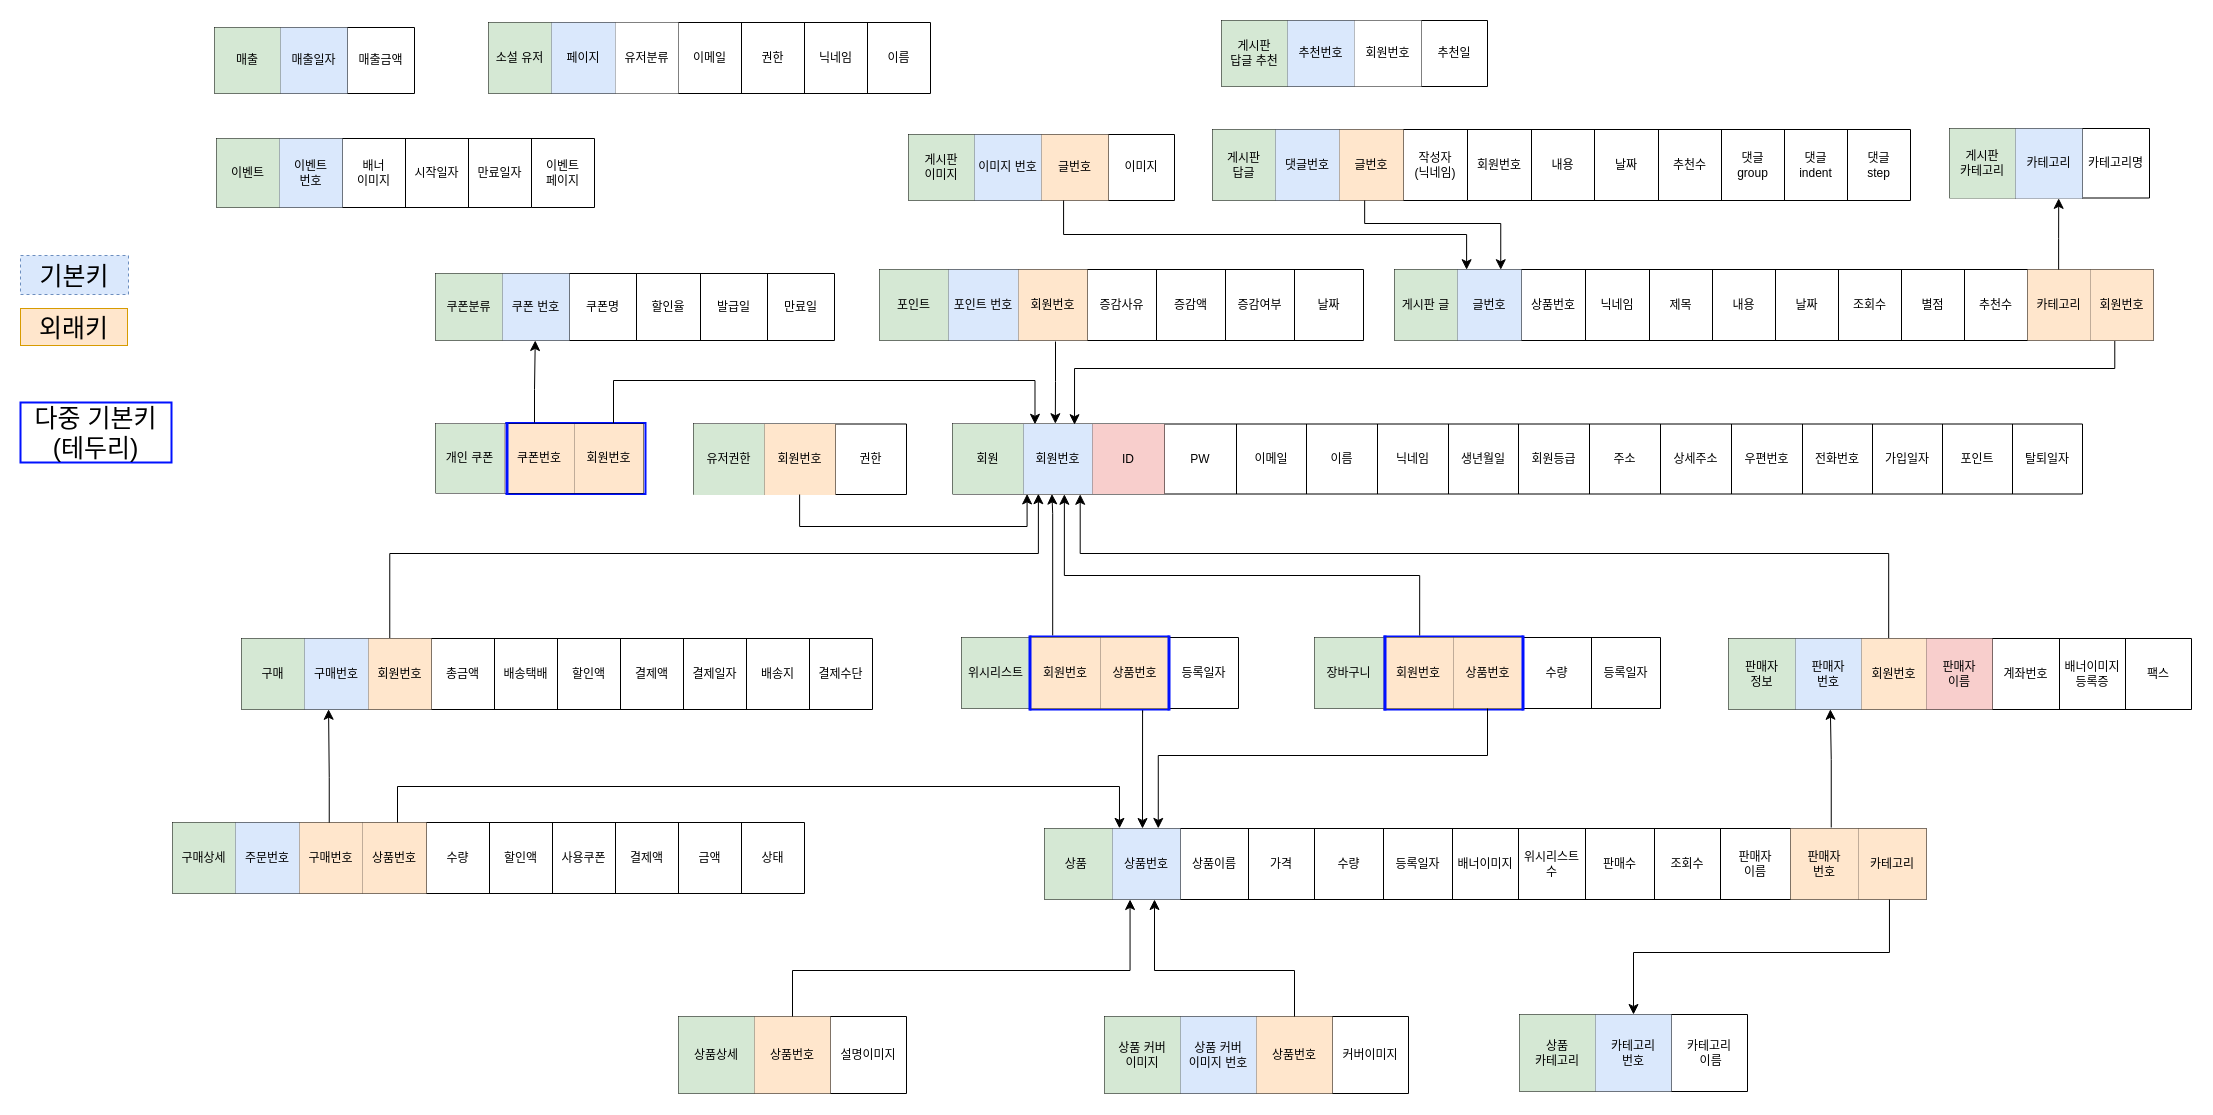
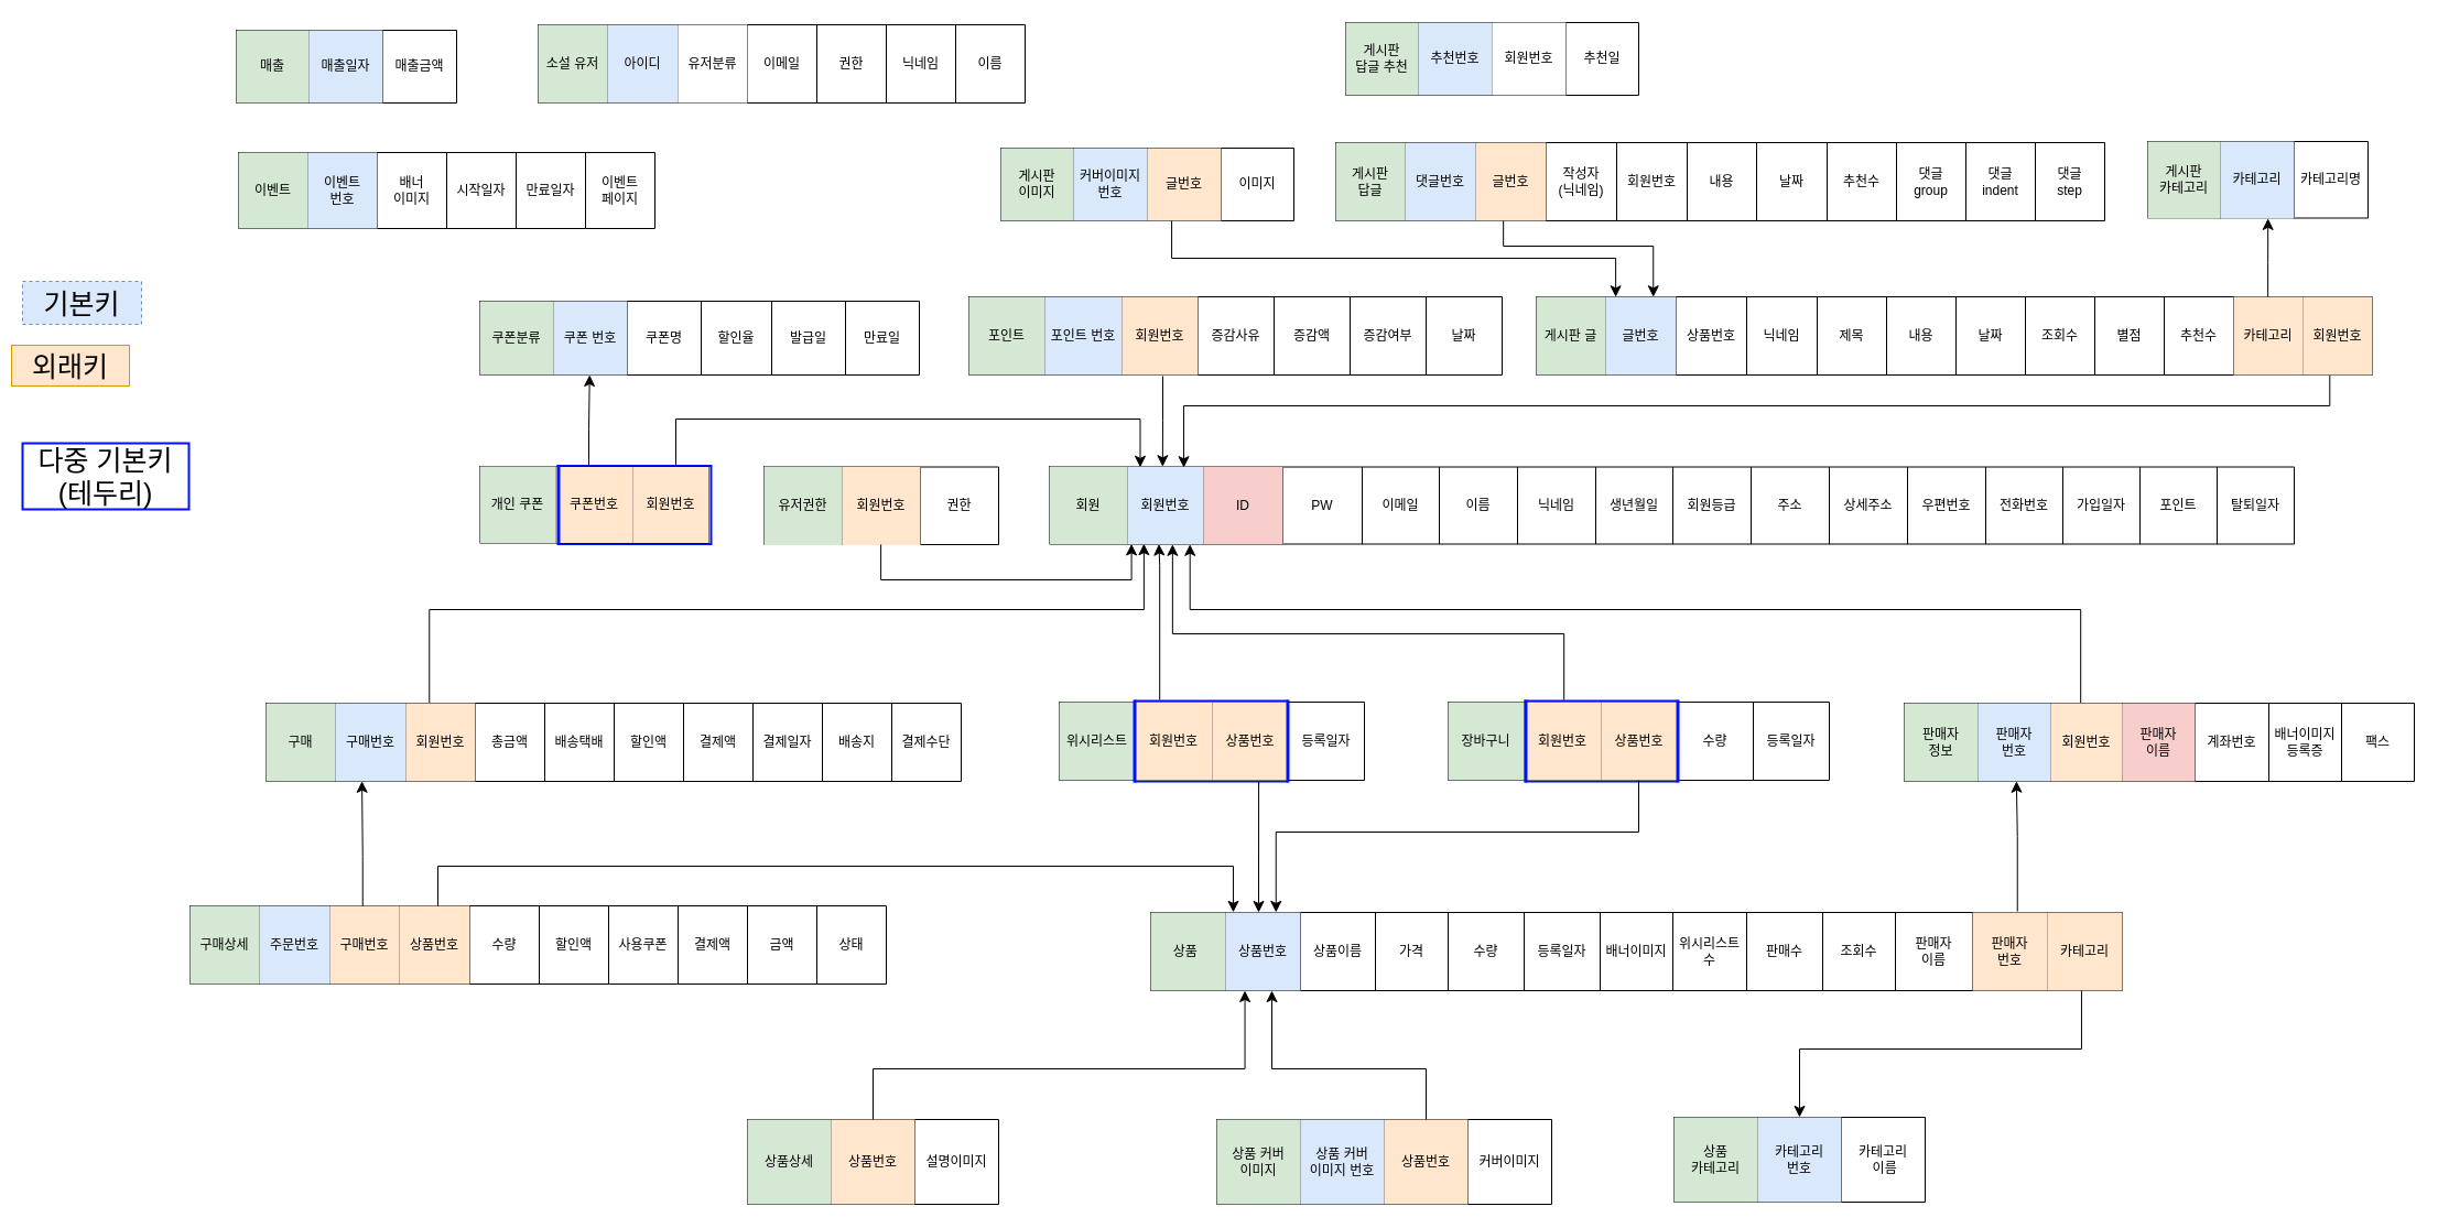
- <mxCell id="218" value="페이지" style="shape=partialRectangle;html=1;whiteSpace=wrap;connectable=0;strokeColor=#6c8ebf;overflow=hidden;fillColor=#dae8fc;top=0;left=0;bottom=0;right=0;pointerEvents=1;" vertex="1" parent="216"><mxGeometry x="63" width="64" height="71" as="geometry"><mxRectangle width="64" height="71" as="alternateBounds" /></mxGeometry></mxCell>
+ <mxCell id="218" value="아이디" style="shape=partialRectangle;html=1;whiteSpace=wrap;connectable=0;strokeColor=#6c8ebf;overflow=hidden;fillColor=#dae8fc;top=0;left=0;bottom=0;right=0;pointerEvents=1;" vertex="1" parent="216"><mxGeometry x="63" width="64" height="71" as="geometry"><mxRectangle width="64" height="71" as="alternateBounds" /></mxGeometry></mxCell>
- <mxCell id="87" value="이미지 번호" style="shape=partialRectangle;html=1;whiteSpace=wrap;connectable=0;strokeColor=#6c8ebf;overflow=hidden;fillColor=#dae8fc;top=0;left=0;bottom=0;right=0;pointerEvents=1;" parent="85" vertex="1"><mxGeometry x="66" width="67" height="66" as="geometry"><mxRectangle width="67" height="66" as="alternateBounds" /></mxGeometry></mxCell>
+ <mxCell id="87" value="커버이미지 번호" style="shape=partialRectangle;html=1;whiteSpace=wrap;connectable=0;strokeColor=#6c8ebf;overflow=hidden;fillColor=#dae8fc;top=0;left=0;bottom=0;right=0;pointerEvents=1;" parent="85" vertex="1"><mxGeometry x="66" width="67" height="66" as="geometry"><mxRectangle width="67" height="66" as="alternateBounds" /></mxGeometry></mxCell>
- <mxCell id="19" value="&lt;font style=&quot;font-size: 25px;&quot;&gt;외래키&lt;/font&gt;" style="rounded=0;whiteSpace=wrap;html=1;fillColor=#ffe6cc;strokeColor=#d79b00;" parent="1" vertex="1"><mxGeometry x="20" y="308" width="107" height="37" as="geometry" /></mxCell>
+ <mxCell id="19" value="&lt;font style=&quot;font-size: 25px;&quot;&gt;외래키&lt;/font&gt;" style="rounded=0;whiteSpace=wrap;html=1;fillColor=#ffe6cc;strokeColor=#d79b00;" parent="1" vertex="1"><mxGeometry x="10" y="313" width="107" height="37" as="geometry" /></mxCell>
